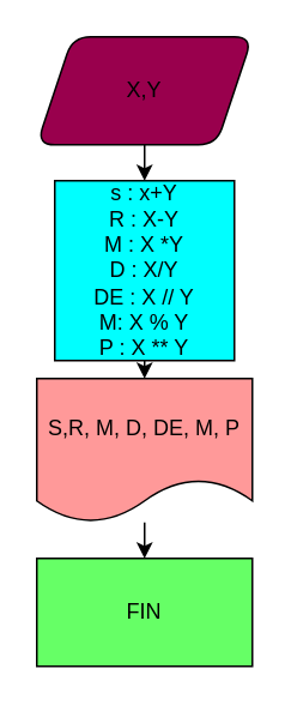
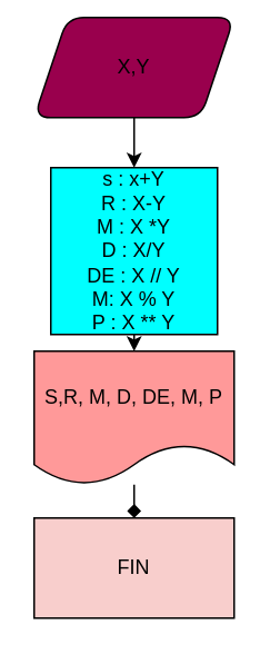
- <mxCell id="3" value="X,Y" style="shape=parallelogram;perimeter=parallelogramPerimeter;whiteSpace=wrap;html=1;fixedSize=1;rounded=1;fillColor=#99004D;" vertex="1" parent="1"><mxGeometry x="20" y="20" width="120" height="60" as="geometry" /></mxCell>
+ <mxCell id="3" value="X,Y" style="shape=parallelogram;perimeter=parallelogramPerimeter;whiteSpace=wrap;html=1;fixedSize=1;rounded=1;fillColor=#99004D;" vertex="1" parent="1"><mxGeometry x="20" y="10" width="120" height="60" as="geometry" /></mxCell>
- <mxCell id="6" value="" style="edgeStyle=none;html=1;" edge="1" parent="1" source="7" target="8"><mxGeometry relative="1" as="geometry" /></mxCell>
+ <mxCell id="6" value="" style="edgeStyle=none;html=1;endArrow=diamond;" edge="1" parent="1" source="7" target="8"><mxGeometry relative="1" as="geometry" /></mxCell>
- <mxCell id="8" value="FIN" style="whiteSpace=wrap;html=1;fillColor=#66FF66;" vertex="1" parent="1"><mxGeometry x="20" y="310" width="120" height="60" as="geometry" /></mxCell>
+ <mxCell id="8" value="FIN" style="whiteSpace=wrap;html=1;fillColor=#f8cecc;" vertex="1" parent="1"><mxGeometry x="20" y="310" width="120" height="60" as="geometry" /></mxCell>
